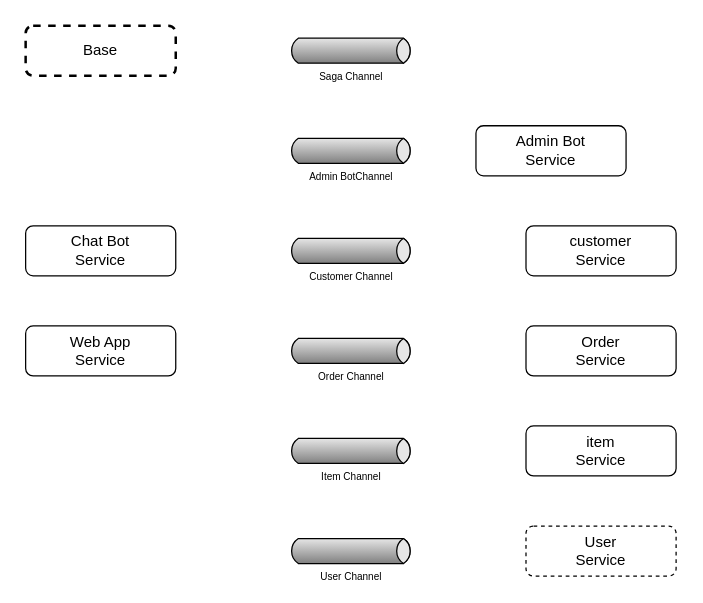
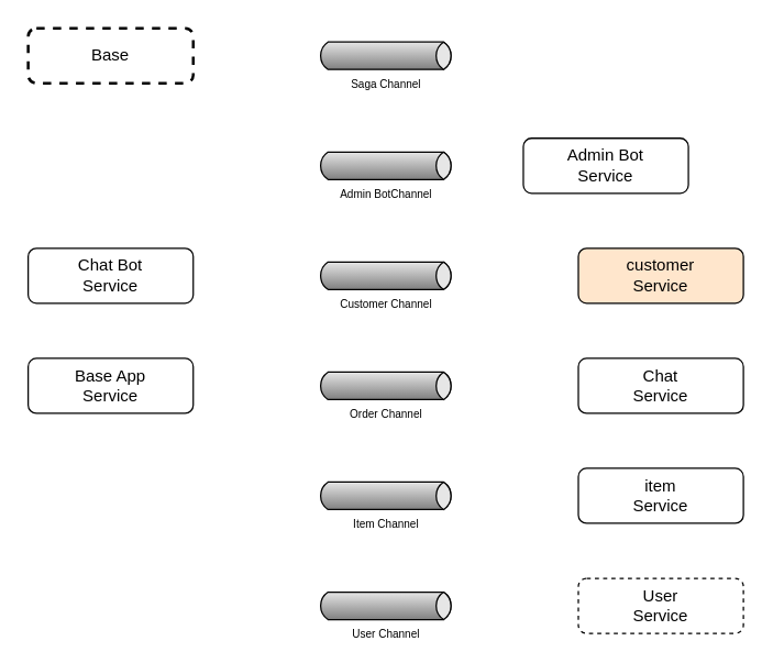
- <mxCell id="5" value="customer&lt;br&gt;Service" style="rounded=1;whiteSpace=wrap;html=1;" parent="1" vertex="1"><mxGeometry x="420" y="180" width="120" height="40" as="geometry" /></mxCell>
+ <mxCell id="5" value="customer&lt;br&gt;Service" style="rounded=1;whiteSpace=wrap;html=1;fillColor=#ffe6cc;" parent="1" vertex="1"><mxGeometry x="420" y="180" width="120" height="40" as="geometry" /></mxCell>
- <mxCell id="3" value="Web App&lt;br&gt;Service" style="rounded=1;whiteSpace=wrap;html=1;" parent="1" vertex="1"><mxGeometry x="20" y="260" width="120" height="40" as="geometry" /></mxCell>
+ <mxCell id="3" value="Base App&lt;br&gt;Service" style="rounded=1;whiteSpace=wrap;html=1;" parent="1" vertex="1"><mxGeometry x="20" y="260" width="120" height="40" as="geometry" /></mxCell>
- <mxCell id="6" value="Order&lt;br&gt;Service" style="rounded=1;whiteSpace=wrap;html=1;" parent="1" vertex="1"><mxGeometry x="420" y="260" width="120" height="40" as="geometry" /></mxCell>
+ <mxCell id="6" value="Chat&lt;br&gt;Service" style="rounded=1;whiteSpace=wrap;html=1;" parent="1" vertex="1"><mxGeometry x="420" y="260" width="120" height="40" as="geometry" /></mxCell>
